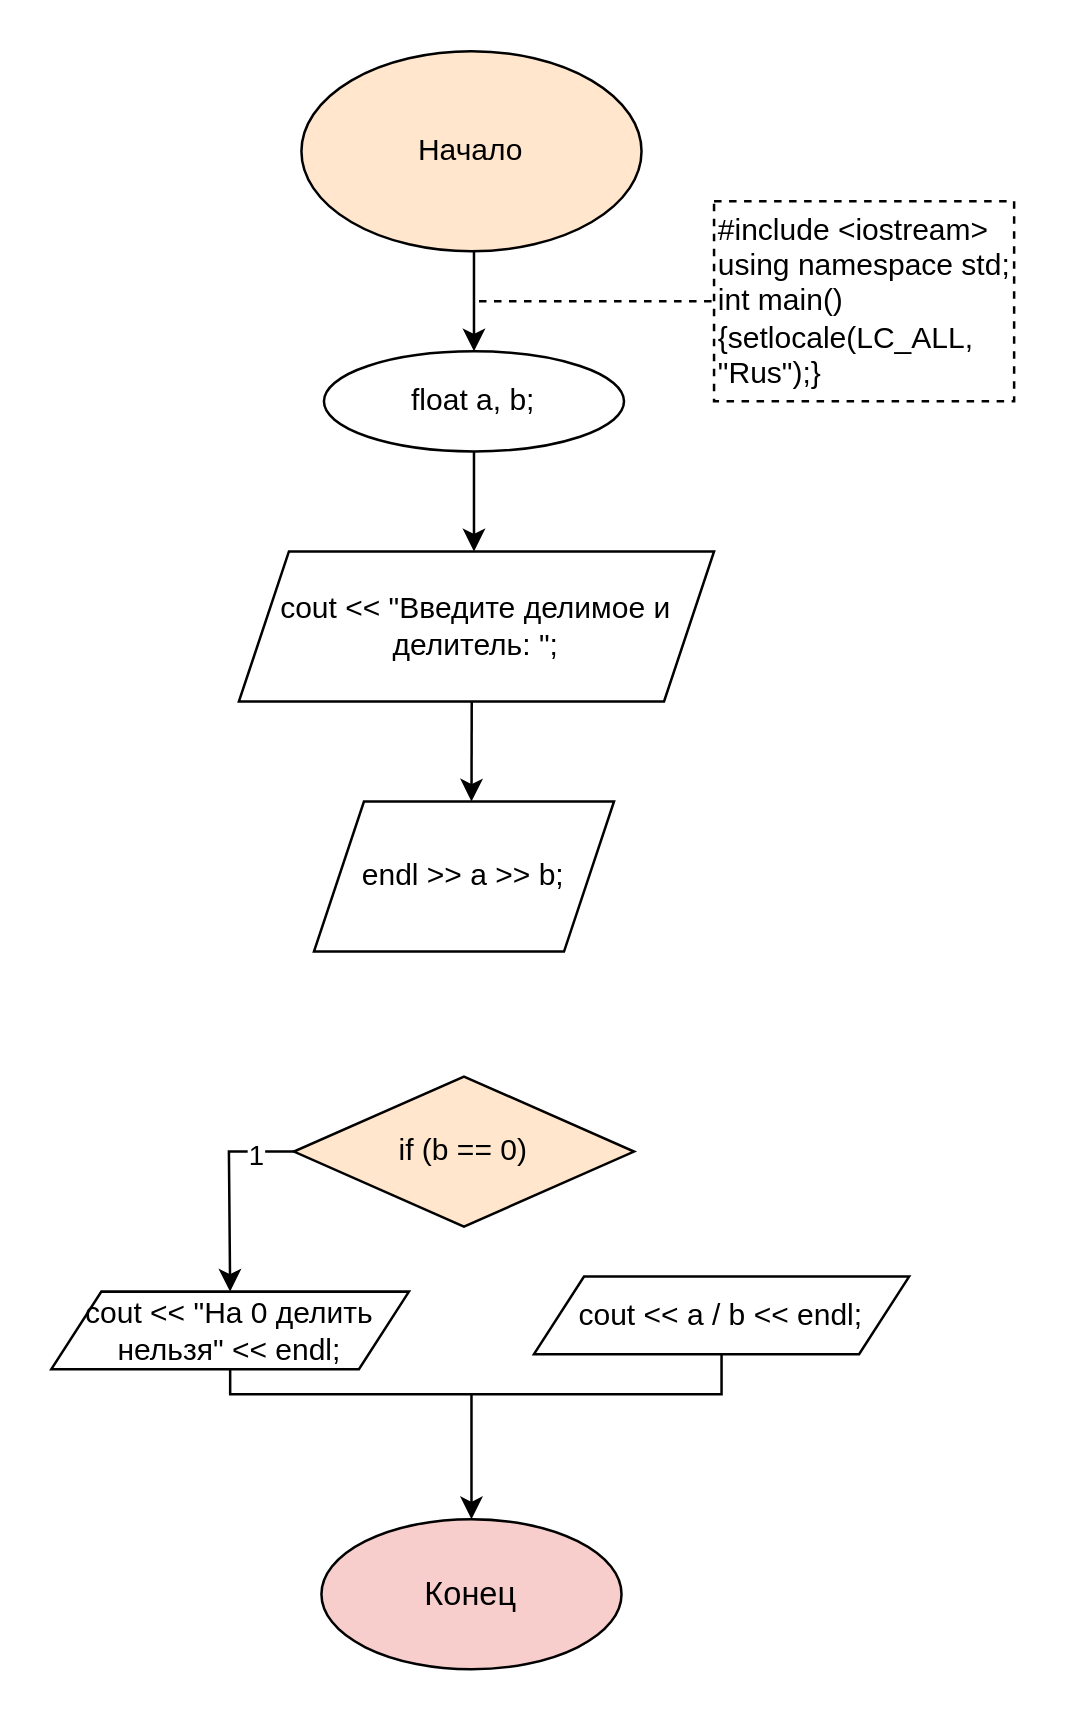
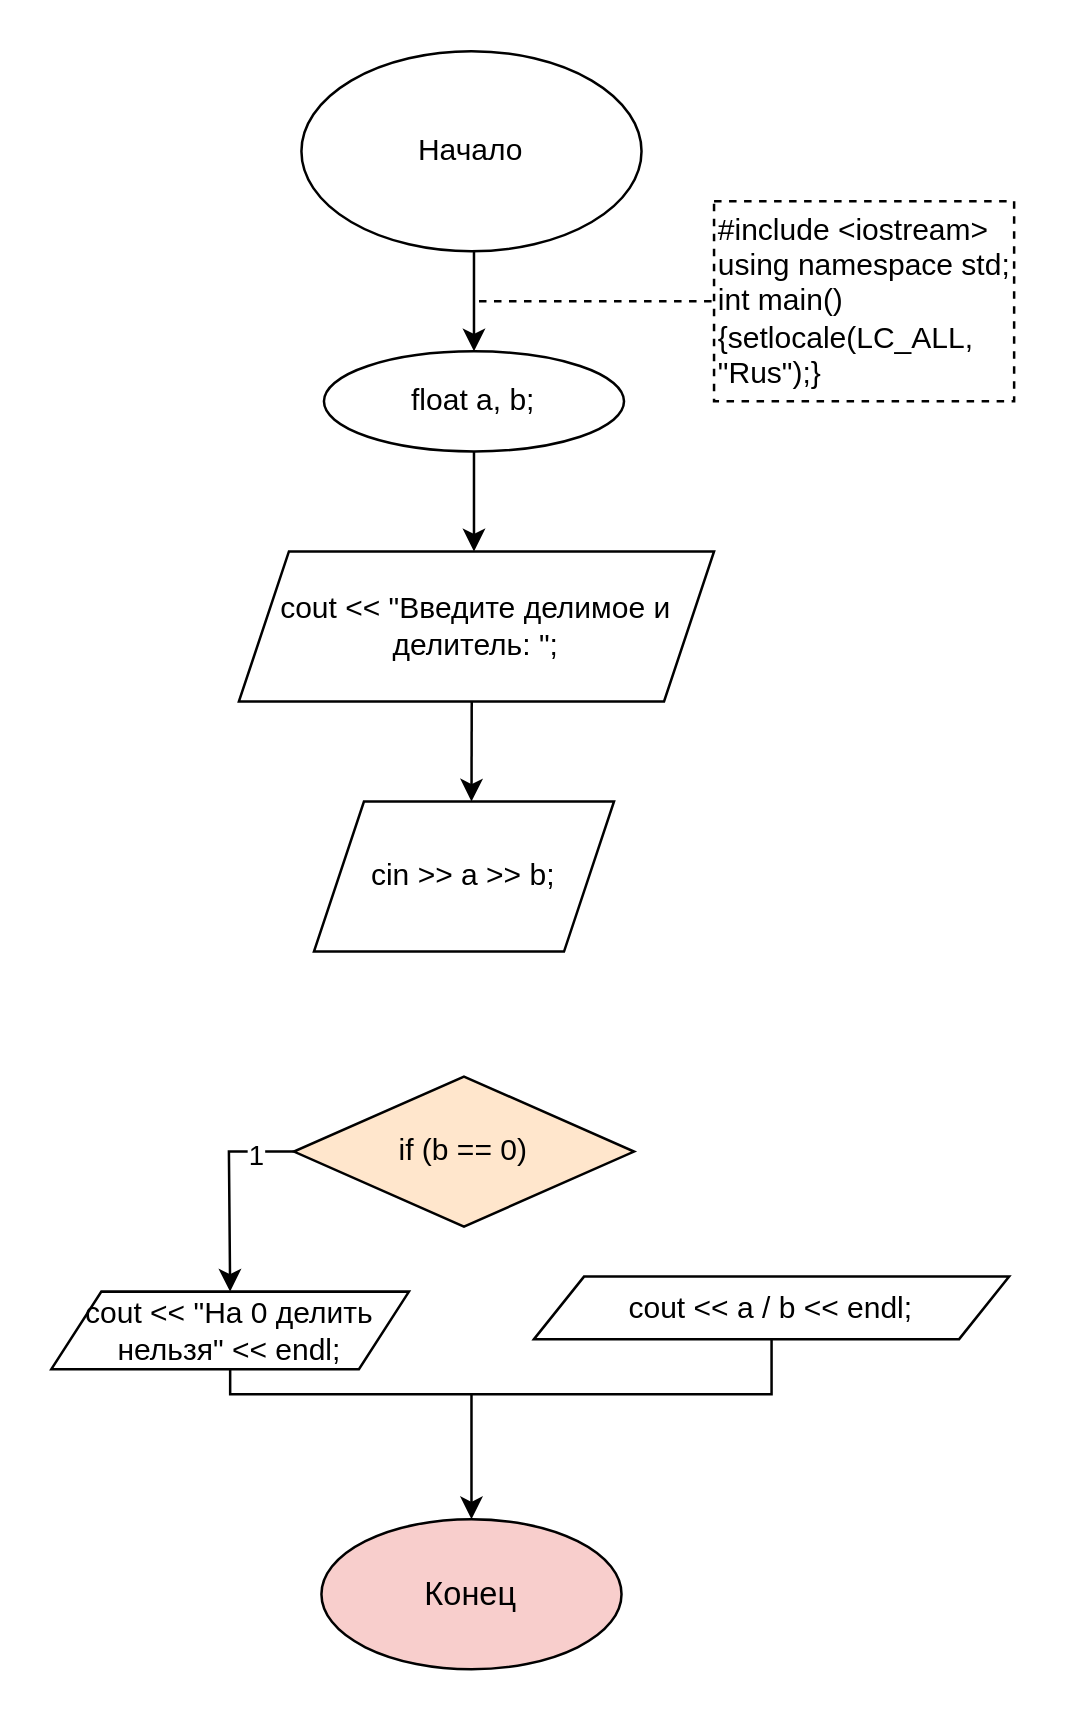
- <mxCell id="2" value="Начало" style="ellipse;whiteSpace=wrap;html=1;fillColor=#ffe6cc;" vertex="1" parent="1"><mxGeometry x="120" width="136" height="80" as="geometry" y="20" /></mxCell>
+ <mxCell id="2" value="Начало" style="ellipse;whiteSpace=wrap;html=1;" vertex="1" parent="1"><mxGeometry x="120" width="136" height="80" as="geometry" y="20" /></mxCell>
- <mxCell id="18" value="&lt;span&gt;&#09;&lt;/span&gt;endl &amp;gt;&amp;gt; a &amp;gt;&amp;gt; b;" style="shape=parallelogram;perimeter=parallelogramPerimeter;whiteSpace=wrap;html=1;fixedSize=1;" vertex="1" parent="1"><mxGeometry x="125" y="320" width="120" height="60" as="geometry" /></mxCell>
+ <mxCell id="18" value="&lt;span&gt;&#09;&lt;/span&gt;cin &amp;gt;&amp;gt; a &amp;gt;&amp;gt; b;" style="shape=parallelogram;perimeter=parallelogramPerimeter;whiteSpace=wrap;html=1;fixedSize=1;" vertex="1" parent="1"><mxGeometry x="125" y="320" width="120" height="60" as="geometry" /></mxCell>
- <mxCell id="19" value="&lt;span&gt;&#09;&#09;&lt;/span&gt;cout &amp;lt;&amp;lt; a / b &amp;lt;&amp;lt; endl;" style="shape=parallelogram;perimeter=parallelogramPerimeter;whiteSpace=wrap;html=1;fixedSize=1;" vertex="1" parent="1"><mxGeometry x="213" y="510" width="150" height="31" as="geometry" /></mxCell>
+ <mxCell id="19" value="&lt;span&gt;&#09;&#09;&lt;/span&gt;cout &amp;lt;&amp;lt; a / b &amp;lt;&amp;lt; endl;" style="shape=parallelogram;perimeter=parallelogramPerimeter;whiteSpace=wrap;html=1;fixedSize=1;" vertex="1" parent="1"><mxGeometry x="213" y="510" width="190" height="25" as="geometry" /></mxCell>
